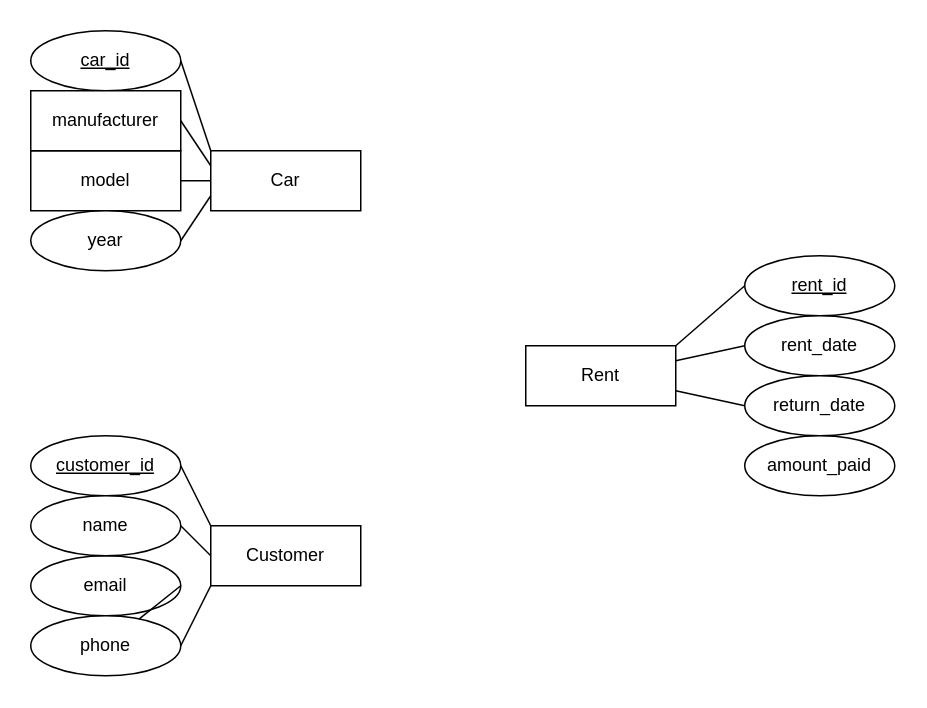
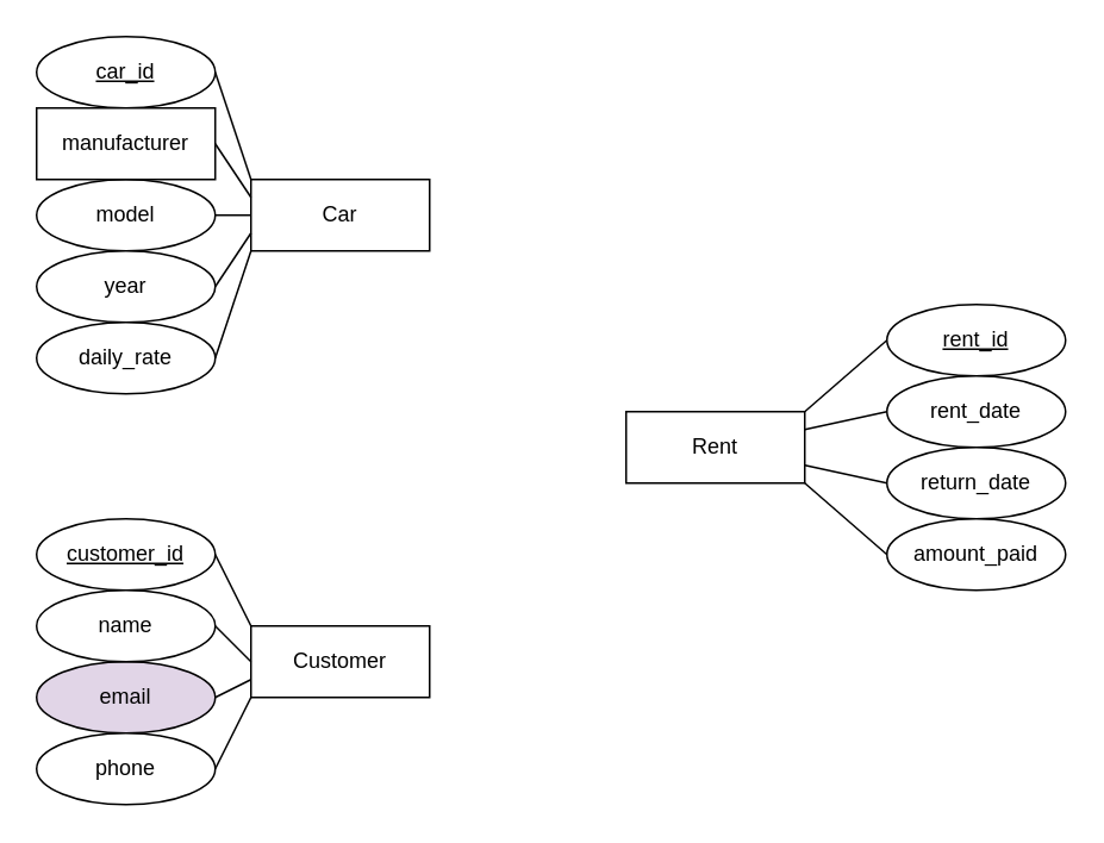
- <mxCell id="4" value="model" style="whiteSpace=wrap;html=1;align=center;rounded=0;" vertex="1" parent="1"><mxGeometry y="100" width="100" height="40" as="geometry" x="20" /></mxCell>
+ <mxCell id="4" value="model" style="ellipse;whiteSpace=wrap;html=1;align=center;" vertex="1" parent="1"><mxGeometry y="100" width="100" height="40" as="geometry" x="20" /></mxCell>
+ <mxCell id="18" value="" style="endArrow=none;html=1;rounded=0;exitX=1;exitY=0.5;exitDx=0;exitDy=0;entryX=0;entryY=1;entryDx=0;entryDy=0;" edge="1" parent="1" source="7" target="2"><mxGeometry relative="1" as="geometry"><mxPoint x="140" y="250" as="sourcePoint" /><mxPoint x="300" y="250" as="targetPoint" /></mxGeometry></mxCell>
+ <mxCell id="7" value="daily_rate" style="ellipse;whiteSpace=wrap;html=1;align=center;" vertex="1" parent="1"><mxGeometry y="180" width="100" height="40" as="geometry" x="20" /></mxCell>
+ <mxCell id="27" value="" style="endArrow=none;html=1;rounded=0;exitX=0;exitY=0.5;exitDx=0;exitDy=0;entryX=1;entryY=1;entryDx=0;entryDy=0;" edge="1" parent="1" source="17" target="13"><mxGeometry relative="1" as="geometry"><mxPoint x="160" y="450" as="sourcePoint" /><mxPoint x="440" y="280" as="targetPoint" /></mxGeometry></mxCell>
- <mxCell id="10" value="email" style="ellipse;whiteSpace=wrap;html=1;align=center;" vertex="1" parent="1"><mxGeometry y="370" width="100" height="40" as="geometry" x="20" /></mxCell>
+ <mxCell id="10" value="email" style="ellipse;whiteSpace=wrap;html=1;align=center;fillColor=#e1d5e7;" vertex="1" parent="1"><mxGeometry y="370" width="100" height="40" as="geometry" x="20" /></mxCell>
- <mxCell id="25" value="" style="endArrow=none;html=1;rounded=0;exitX=1;exitY=0.5;exitDx=0;exitDy=0;" edge="1" parent="1" source="10" target="12"><mxGeometry relative="1" as="geometry"><mxPoint x="190" y="270" as="sourcePoint" /><mxPoint x="245" y="210" as="targetPoint" /></mxGeometry></mxCell>
+ <mxCell id="25" value="" style="endArrow=none;html=1;rounded=0;exitX=1;exitY=0.5;exitDx=0;exitDy=0;entryX=0;entryY=0.75;entryDx=0;entryDy=0;" edge="1" parent="1" source="10" target="8"><mxGeometry relative="1" as="geometry"><mxPoint x="190" y="270" as="sourcePoint" /><mxPoint x="245" y="210" as="targetPoint" /></mxGeometry></mxCell>
